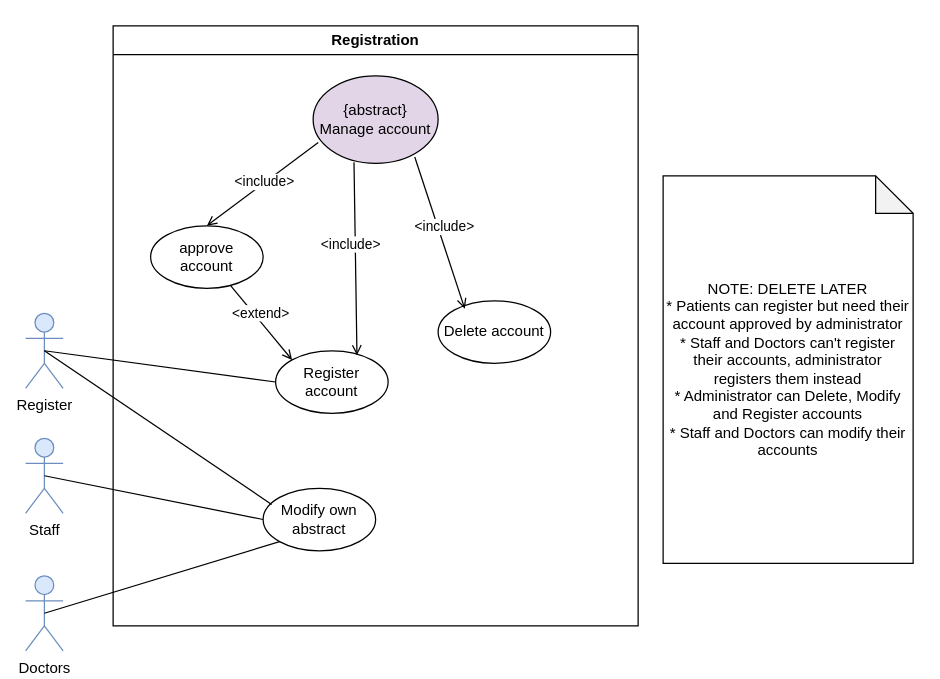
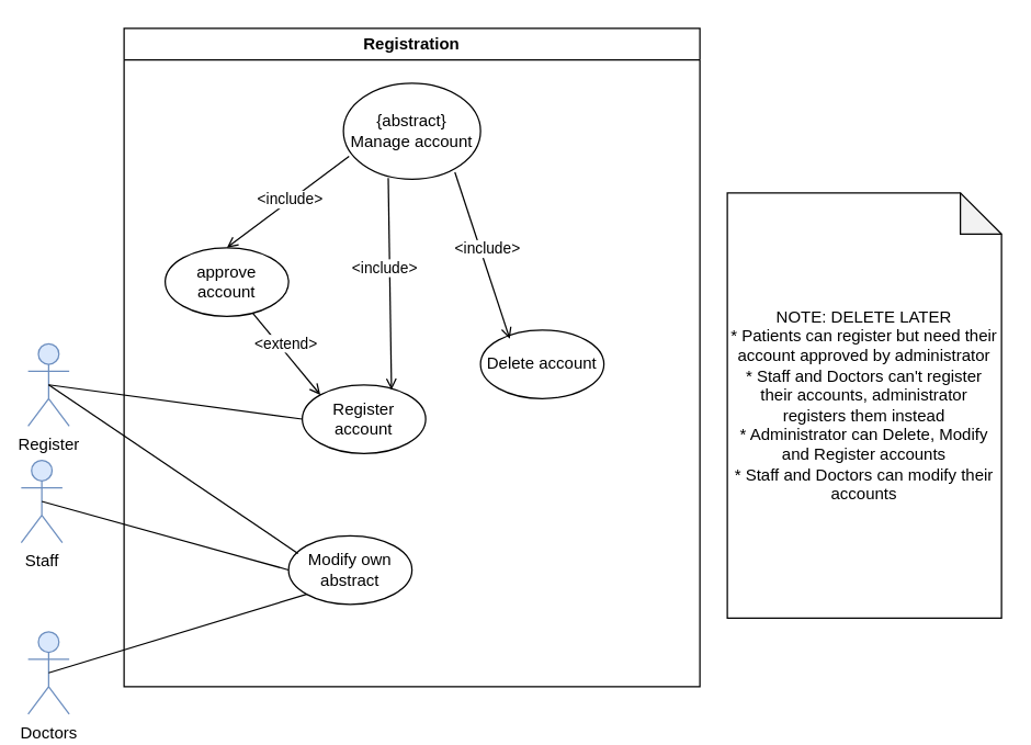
- <mxCell id="13" value="{abstract}&lt;br&gt;Manage account" style="ellipse;whiteSpace=wrap;html=1;fillColor=#e1d5e7;" parent="7" vertex="1"><mxGeometry x="160" y="40" width="100" height="70" as="geometry" /></mxCell>
+ <mxCell id="13" value="{abstract}&lt;br&gt;Manage account" style="ellipse;whiteSpace=wrap;html=1;" parent="7" vertex="1"><mxGeometry x="160" y="40" width="100" height="70" as="geometry" /></mxCell>
- <mxCell id="2" value="Staff" style="shape=umlActor;verticalLabelPosition=bottom;verticalAlign=top;html=1;outlineConnect=0;fillColor=#dae8fc;strokeColor=#6c8ebf;" parent="1" vertex="1"><mxGeometry x="20" y="350" width="30" height="60" as="geometry" /></mxCell>
+ <mxCell id="2" value="Staff" style="shape=umlActor;verticalLabelPosition=bottom;verticalAlign=top;html=1;outlineConnect=0;fillColor=#dae8fc;strokeColor=#6c8ebf;" parent="1" vertex="1"><mxGeometry x="15" y="335" width="30" height="60" as="geometry" /></mxCell>
